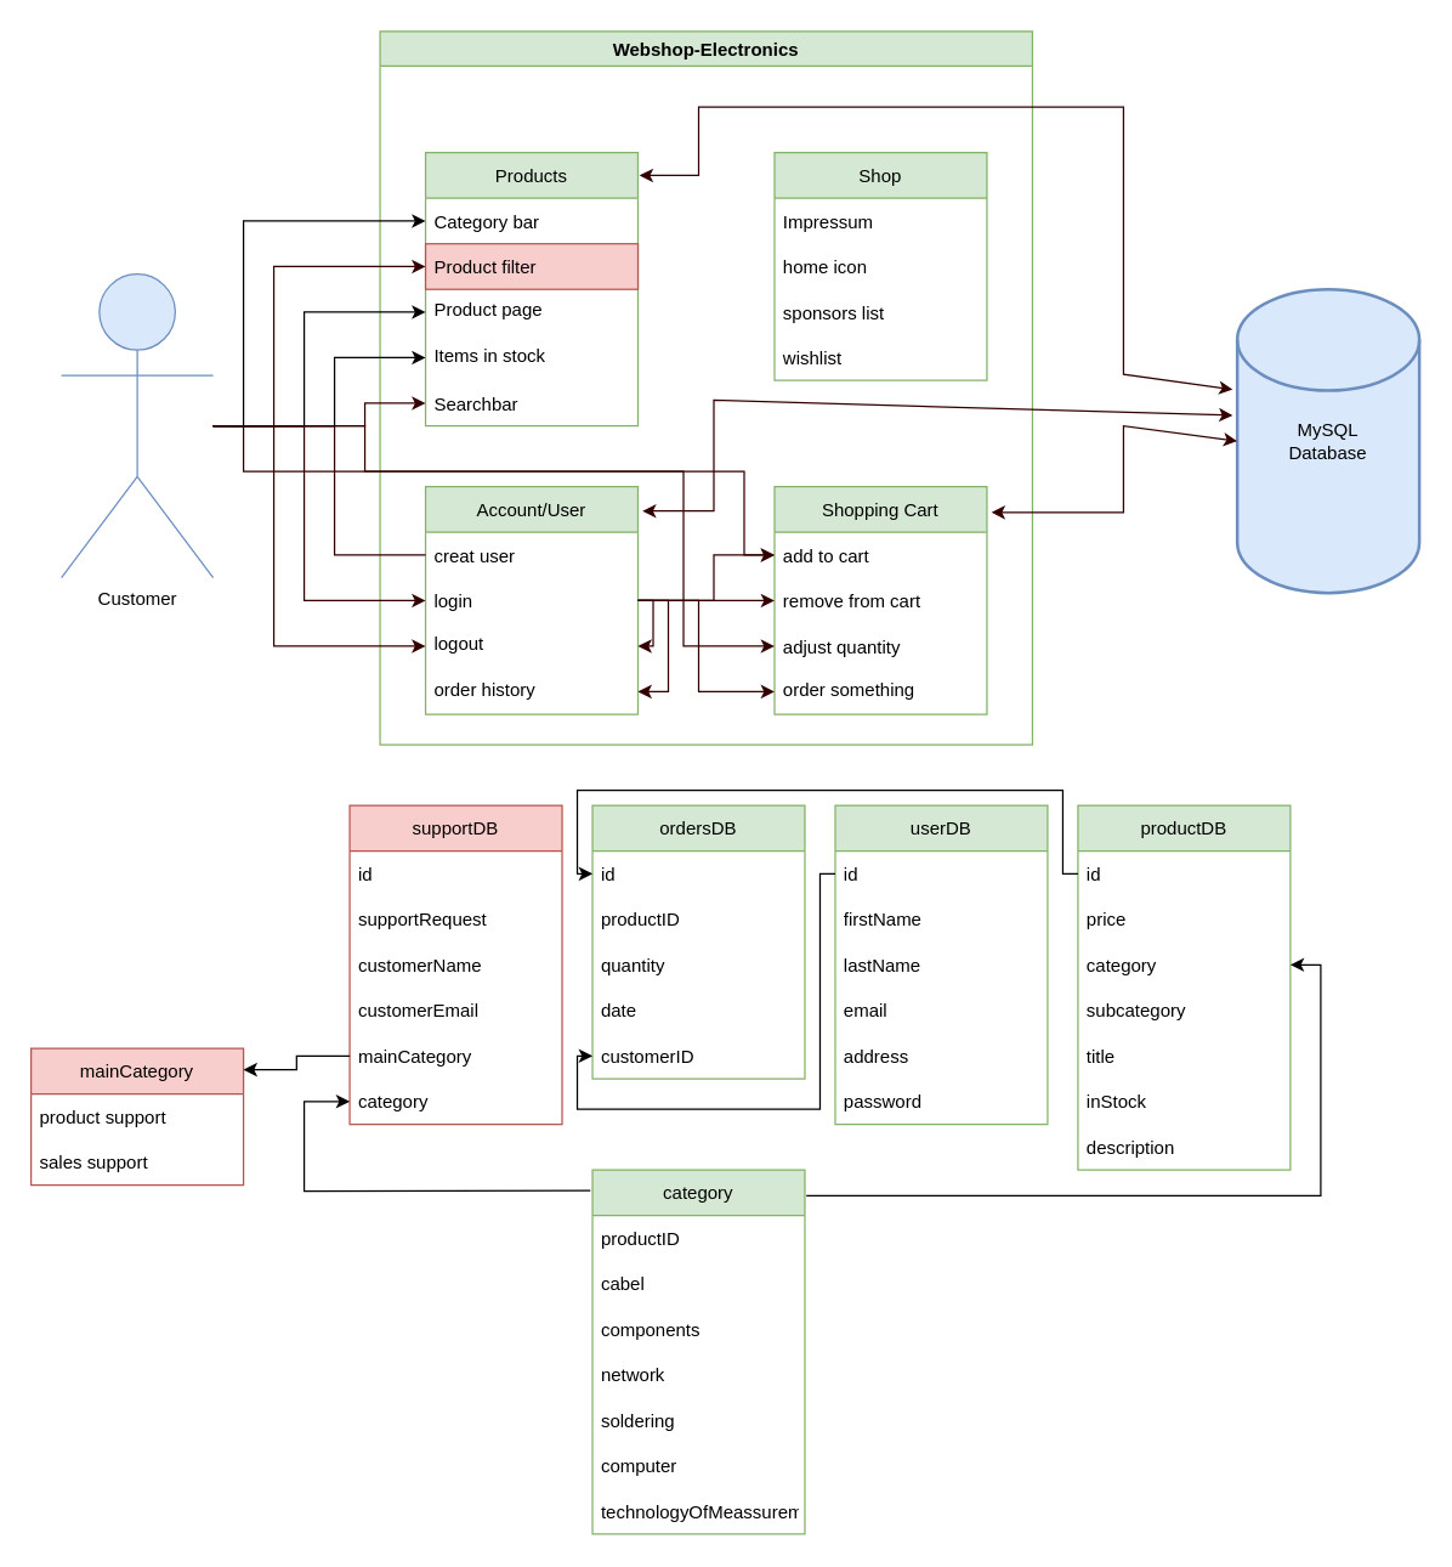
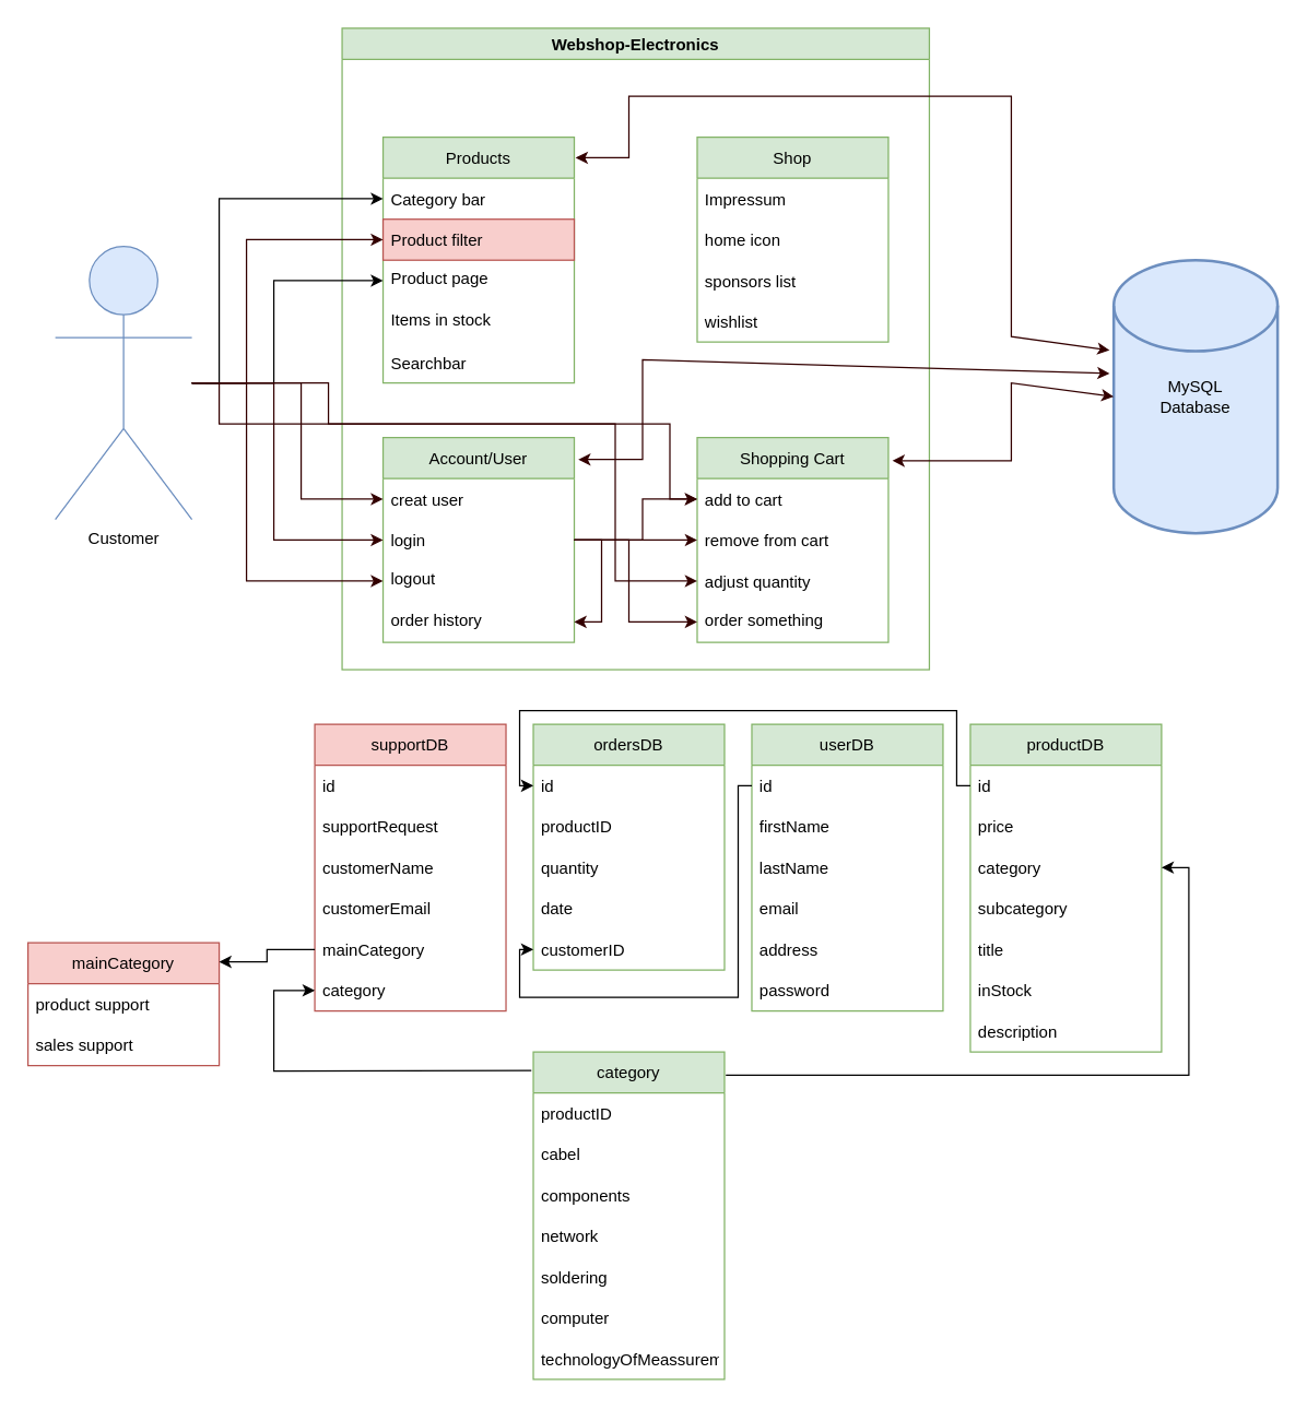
- <mxCell id="32" style="edgeStyle=orthogonalEdgeStyle;rounded=0;orthogonalLoop=1;jettySize=auto;html=1;entryX=0;entryY=0.5;entryDx=0;entryDy=0;" edge="1" parent="1" source="40" target="12"><mxGeometry relative="1" as="geometry"><Array as="points"><mxPoint x="220" y="280" /><mxPoint x="220" y="235" /></Array></mxGeometry></mxCell>
- <mxCell id="33" style="edgeStyle=orthogonalEdgeStyle;rounded=0;orthogonalLoop=1;jettySize=auto;html=1;entryX=0;entryY=0.5;entryDx=0;entryDy=0;strokeColor=#330000;" edge="1" parent="1" source="40" target="13"><mxGeometry relative="1" as="geometry"><Array as="points"><mxPoint x="240" y="280" /><mxPoint x="240" y="265" /></Array></mxGeometry></mxCell>
- <mxCell id="35" style="edgeStyle=orthogonalEdgeStyle;rounded=0;orthogonalLoop=1;jettySize=auto;html=1;entryX=0;entryY=0.5;entryDx=0;entryDy=0;strokeColor=#330000;endArrow=none;" edge="1" parent="1" source="40" target="15"><mxGeometry relative="1" as="geometry"><Array as="points"><mxPoint x="220" y="280" /><mxPoint x="220" y="365" /></Array></mxGeometry></mxCell>
+ <mxCell id="35" style="edgeStyle=orthogonalEdgeStyle;rounded=0;orthogonalLoop=1;jettySize=auto;html=1;entryX=0;entryY=0.5;entryDx=0;entryDy=0;strokeColor=#330000;" edge="1" parent="1" source="40" target="15"><mxGeometry relative="1" as="geometry"><Array as="points"><mxPoint x="220" y="280" /><mxPoint x="220" y="365" /></Array></mxGeometry></mxCell>
- <mxCell id="17" style="edgeStyle=orthogonalEdgeStyle;rounded=0;orthogonalLoop=1;jettySize=auto;html=1;exitX=1;exitY=0.5;exitDx=0;exitDy=0;entryX=1;entryY=0.5;entryDx=0;entryDy=0;strokeColor=#330000;" edge="1" parent="14" source="18" target="19"><mxGeometry relative="1" as="geometry"><Array as="points"><mxPoint x="150" y="75" /><mxPoint x="150" y="105" /></Array></mxGeometry></mxCell>
